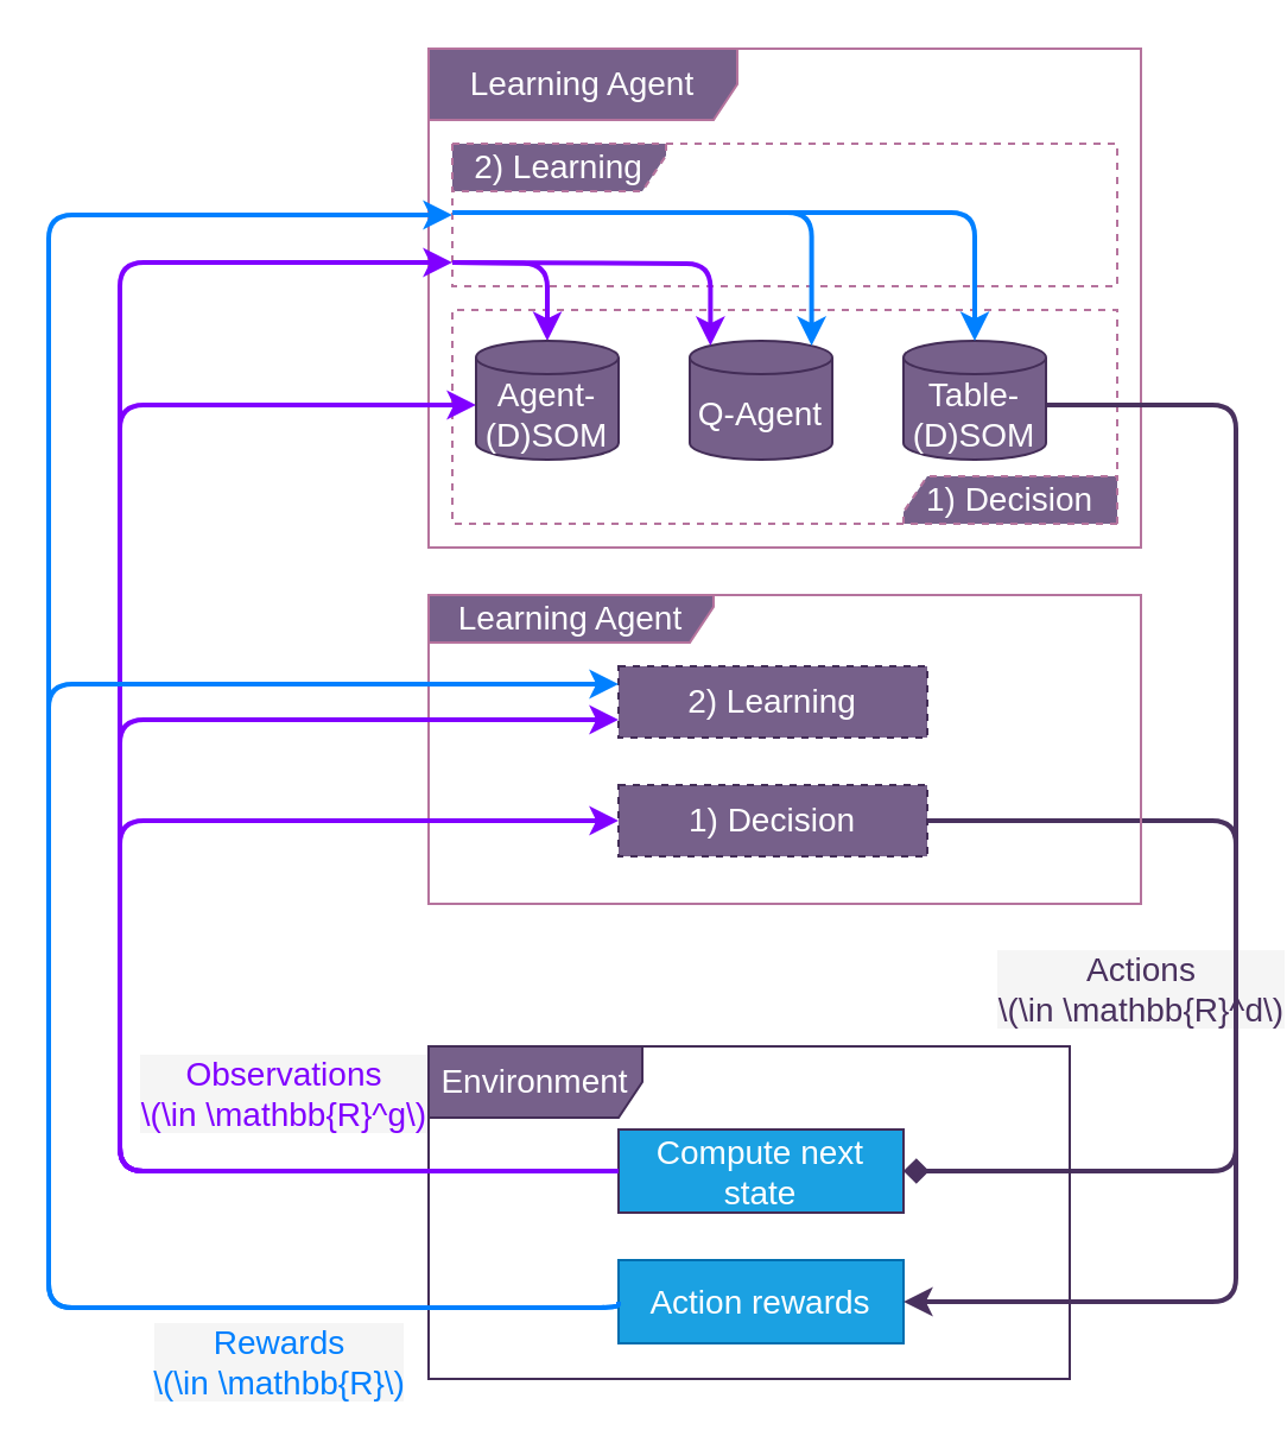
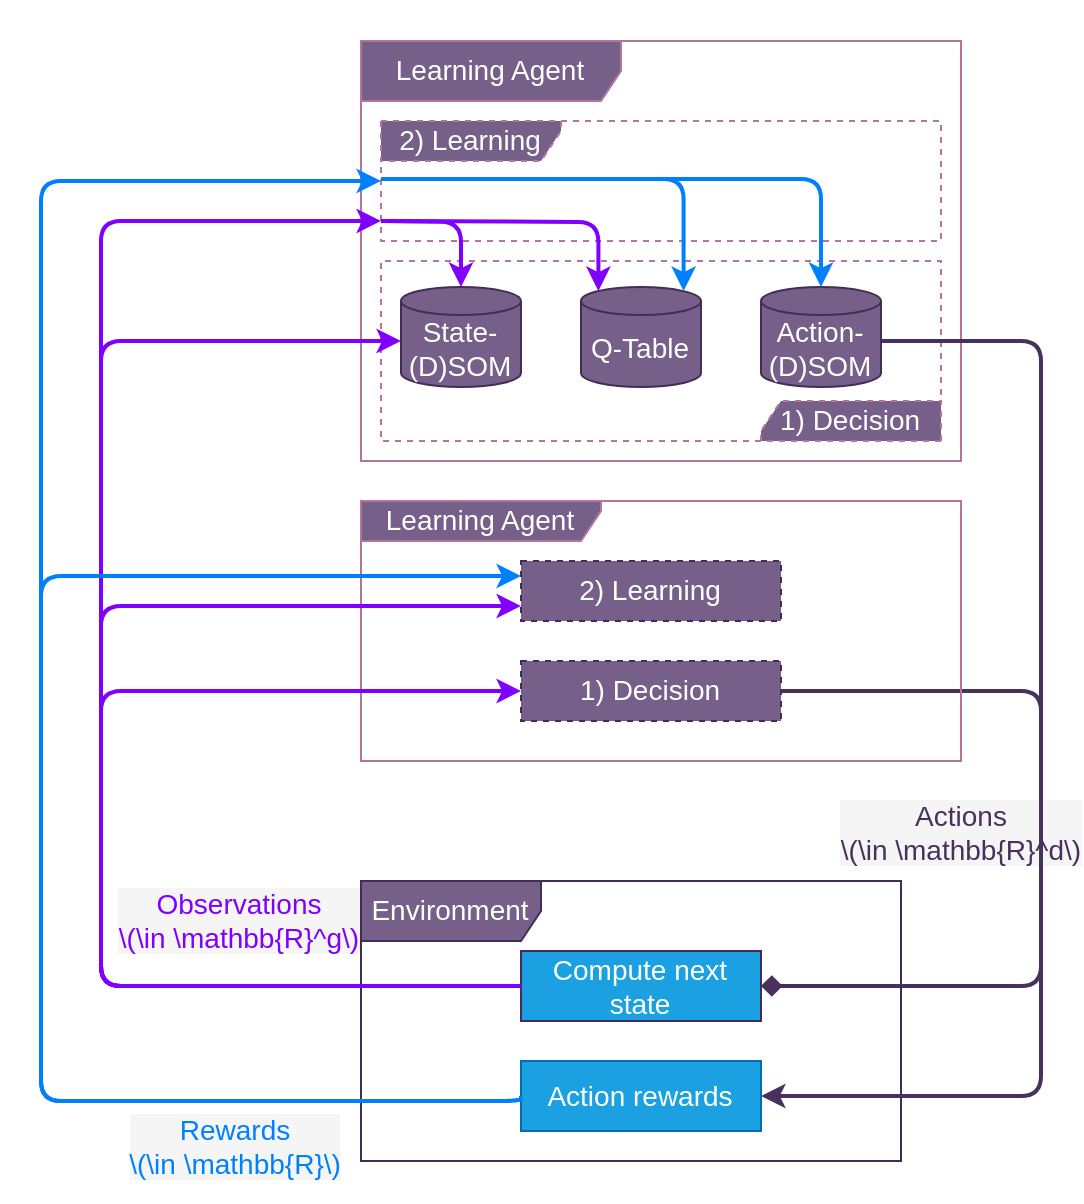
- <mxCell id="14" value="Agent-(D)SOM" style="shape=cylinder3;whiteSpace=wrap;html=1;boundedLbl=1;backgroundOutline=1;size=7;fillColor=#76608a;fontColor=#ffffff;strokeColor=#432D57;rounded=0;fontSize=14;" vertex="1" parent="1"><mxGeometry x="200" y="143" width="60" height="50" as="geometry" /></mxCell>
+ <mxCell id="14" value="State-(D)SOM" style="shape=cylinder3;whiteSpace=wrap;html=1;boundedLbl=1;backgroundOutline=1;size=7;fillColor=#76608a;fontColor=#ffffff;strokeColor=#432D57;rounded=0;fontSize=14;" vertex="1" parent="1"><mxGeometry x="200" y="143" width="60" height="50" as="geometry" /></mxCell>
- <mxCell id="15" value="Q-Agent" style="shape=cylinder3;whiteSpace=wrap;html=1;boundedLbl=1;backgroundOutline=1;size=7;fillColor=#76608a;fontColor=#ffffff;strokeColor=#432D57;rounded=0;fontSize=14;" vertex="1" parent="1"><mxGeometry x="290" y="143" width="60" height="50" as="geometry" /></mxCell>
+ <mxCell id="15" value="Q-Table" style="shape=cylinder3;whiteSpace=wrap;html=1;boundedLbl=1;backgroundOutline=1;size=7;fillColor=#76608a;fontColor=#ffffff;strokeColor=#432D57;rounded=0;fontSize=14;" vertex="1" parent="1"><mxGeometry x="290" y="143" width="60" height="50" as="geometry" /></mxCell>
- <mxCell id="16" value="Table-(D)SOM" style="shape=cylinder3;whiteSpace=wrap;html=1;boundedLbl=1;backgroundOutline=1;size=7;fillColor=#76608a;fontColor=#ffffff;strokeColor=#432D57;rounded=0;fontSize=14;" vertex="1" parent="1"><mxGeometry x="380" y="143" width="60" height="50" as="geometry" /></mxCell>
+ <mxCell id="16" value="Action-(D)SOM" style="shape=cylinder3;whiteSpace=wrap;html=1;boundedLbl=1;backgroundOutline=1;size=7;fillColor=#76608a;fontColor=#ffffff;strokeColor=#432D57;rounded=0;fontSize=14;" vertex="1" parent="1"><mxGeometry x="380" y="143" width="60" height="50" as="geometry" /></mxCell>
